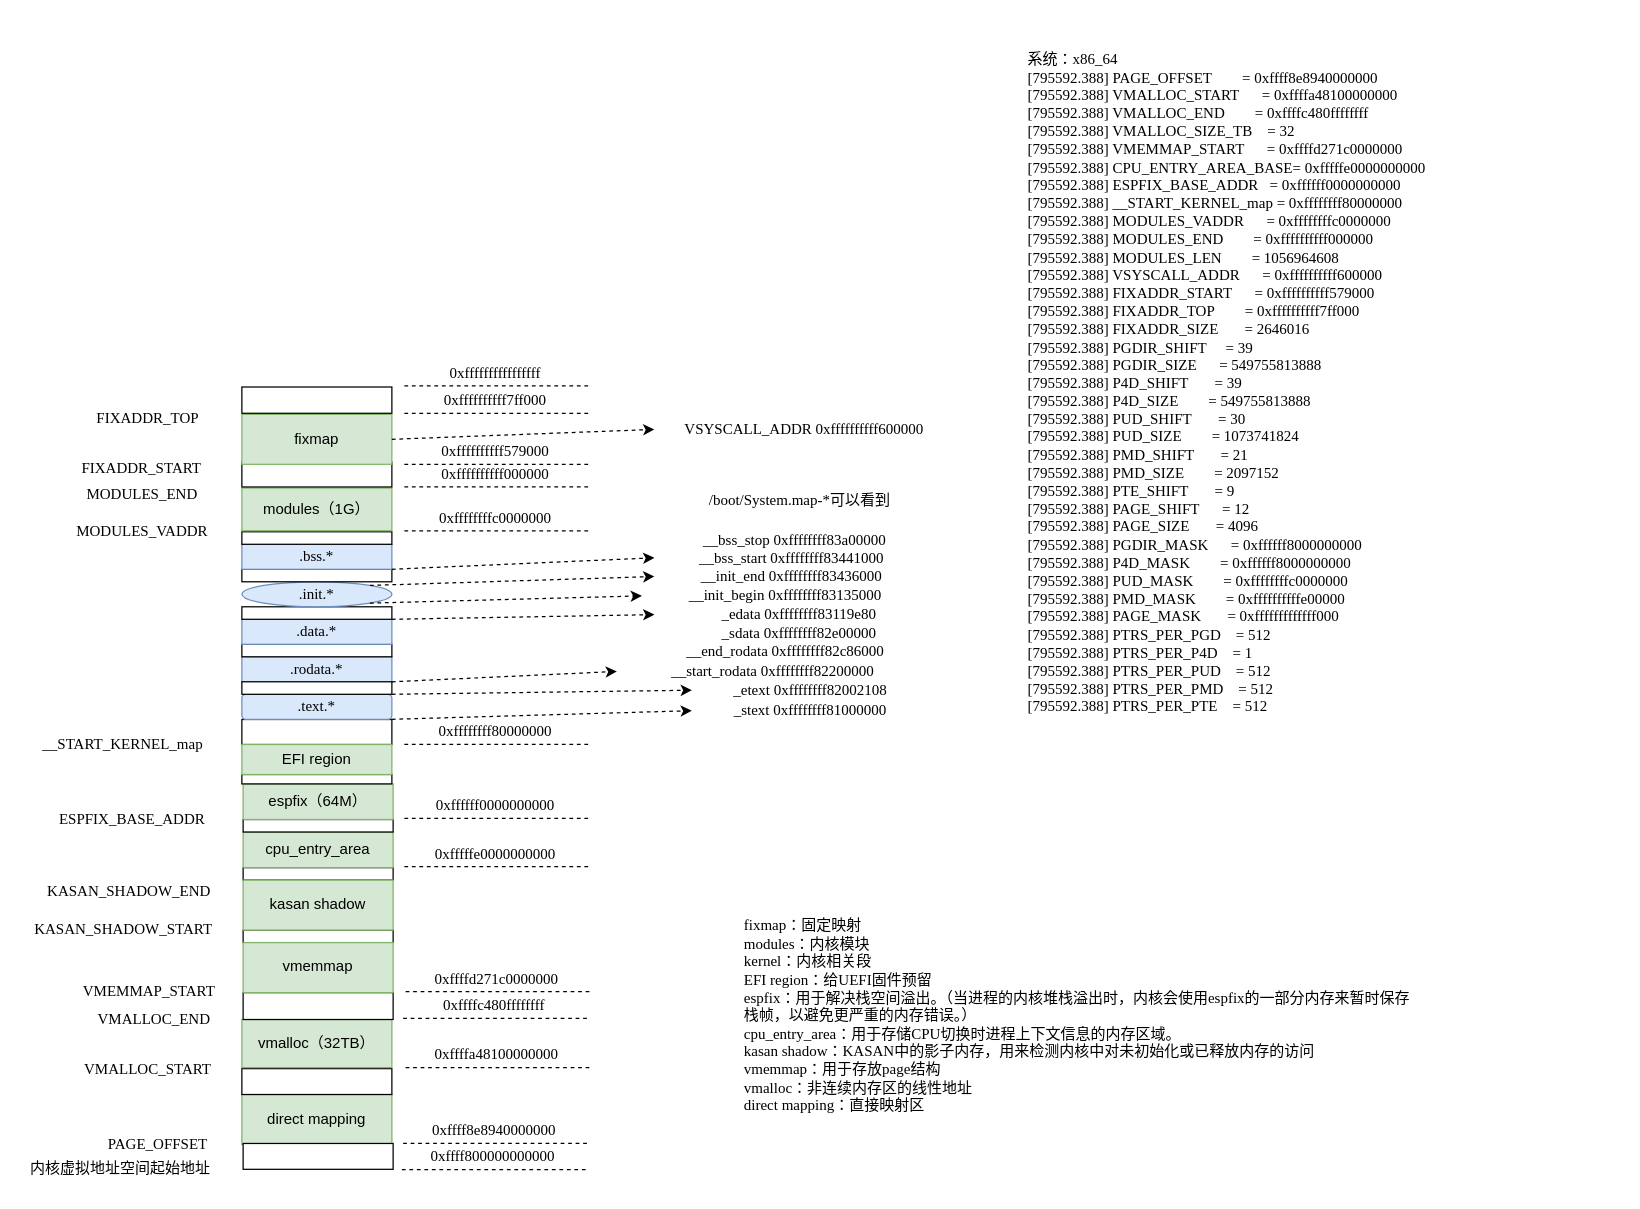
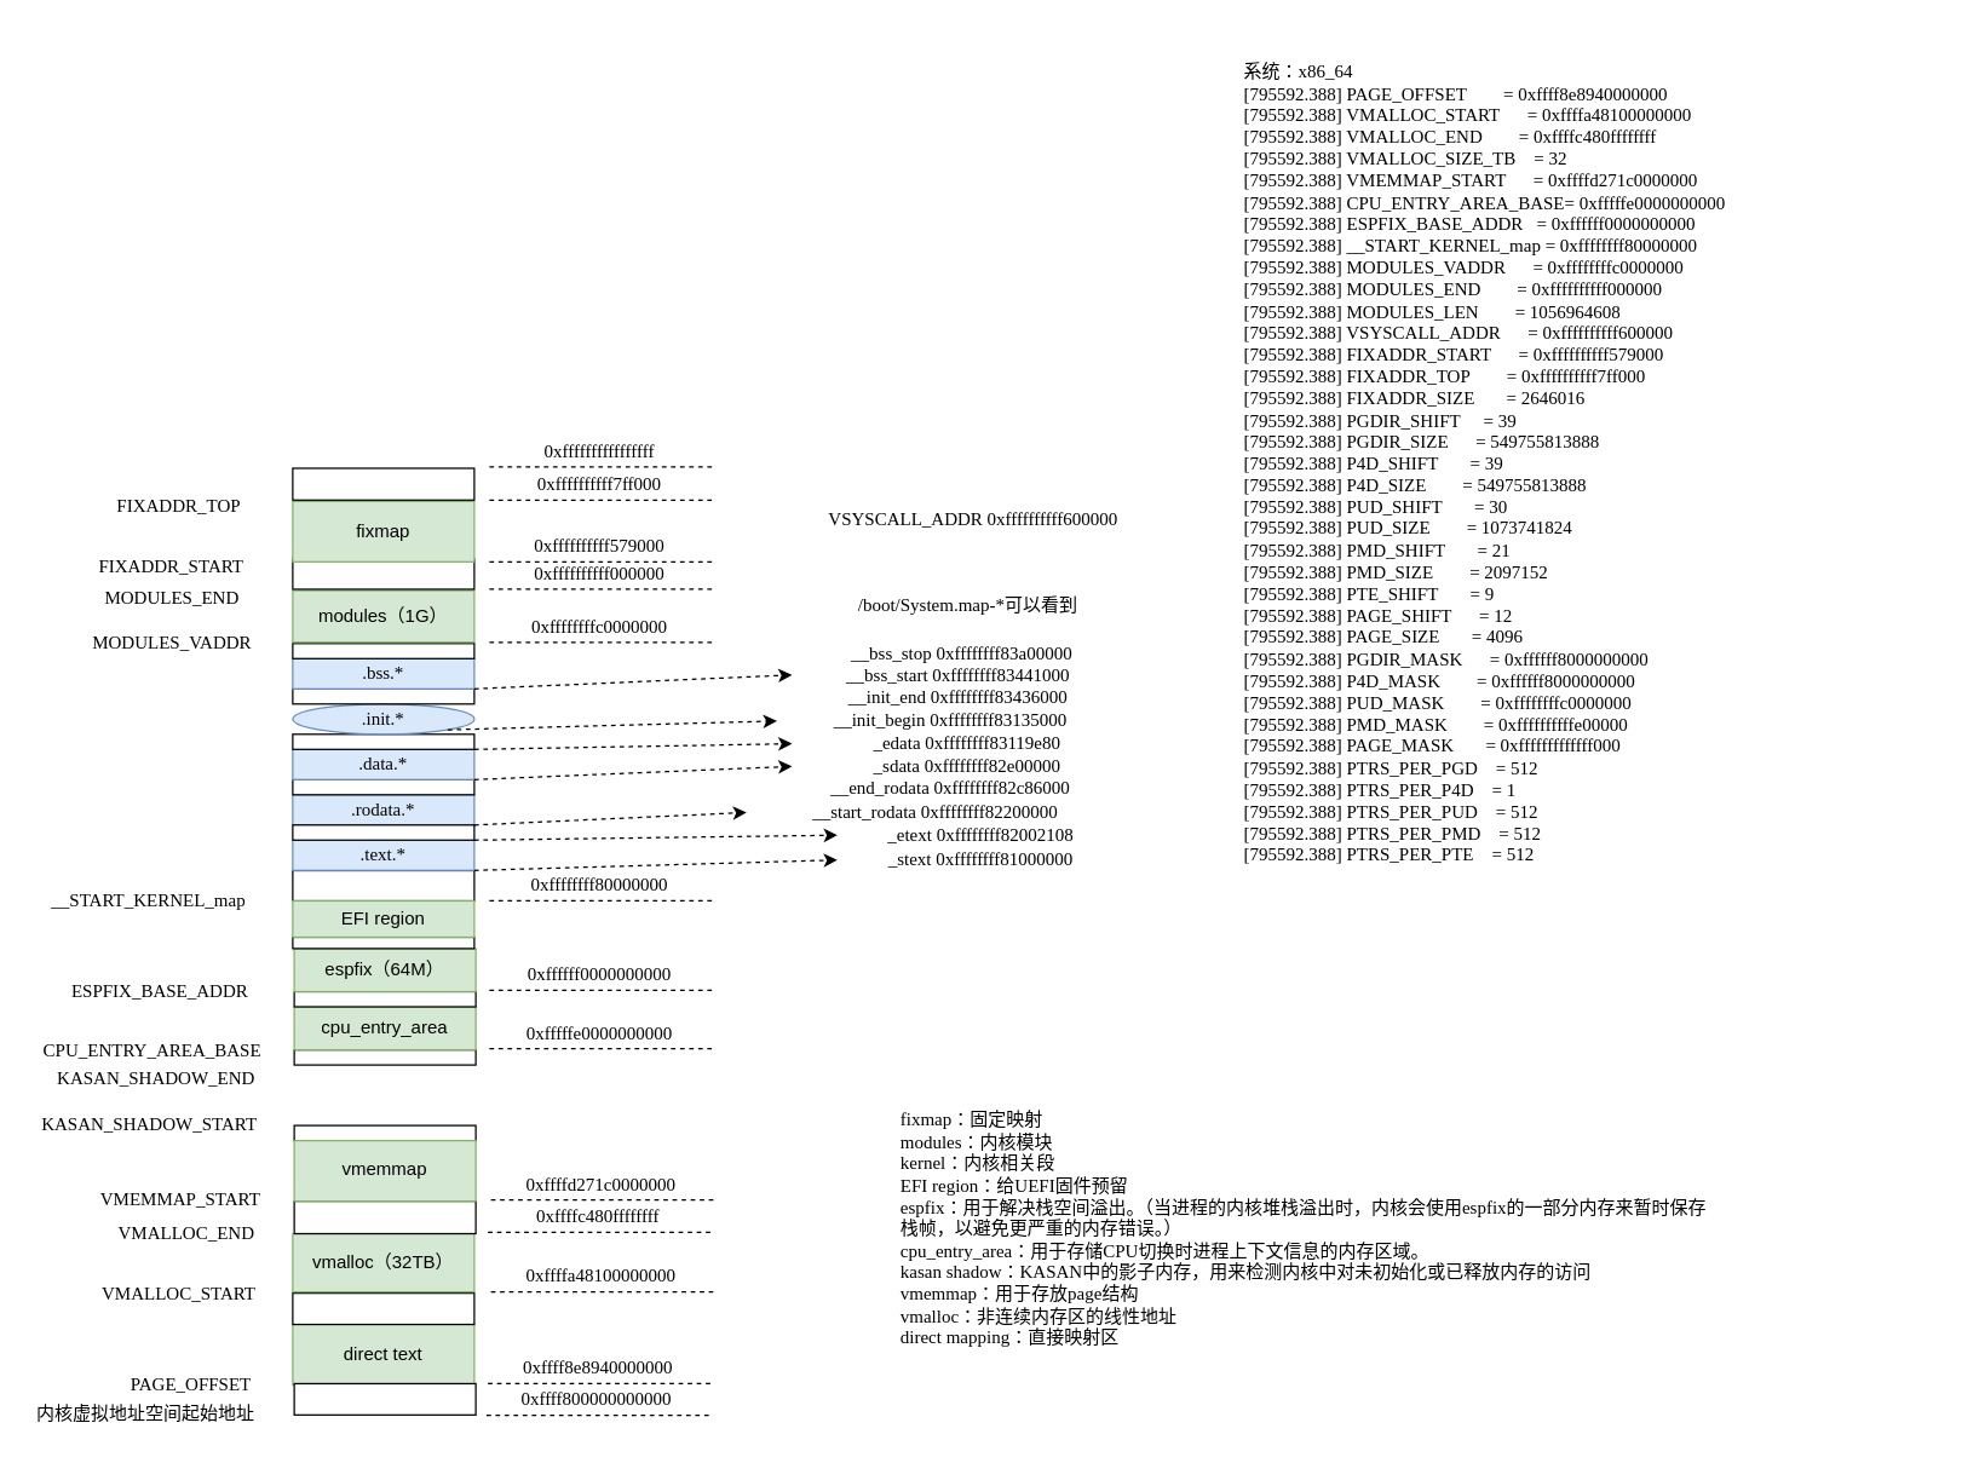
- <mxCell id="46" value="" style="endArrow=classic;html=1;rounded=0;fontFamily=Lucida Console;exitX=1;exitY=0.5;exitDx=0;exitDy=0;entryX=0;entryY=0.5;entryDx=0;entryDy=0;dashed=1;" edge="1" parent="19" source="37" target="45"><mxGeometry width="50" height="50" relative="1" as="geometry"><mxPoint x="130" y="196" as="sourcePoint" /><mxPoint x="340" y="187" as="targetPoint" /></mxGeometry></mxCell>
- <mxCell id="66" value="" style="endArrow=classic;html=1;rounded=0;fontFamily=Lucida Console;exitX=1;exitY=0;exitDx=0;exitDy=0;entryX=0;entryY=0.5;entryDx=0;entryDy=0;dashed=1;" edge="1" parent="1" source="26" target="76"><mxGeometry width="50" height="50" relative="1" as="geometry"><mxPoint x="323" y="465" as="sourcePoint" /><mxPoint x="453" y="383" as="targetPoint" /></mxGeometry></mxCell>
+ <mxCell id="63" value="" style="endArrow=classic;html=1;rounded=0;fontFamily=Lucida Console;exitX=1;exitY=1;exitDx=0;exitDy=0;entryX=0;entryY=0.5;entryDx=0;entryDy=0;dashed=1;" edge="1" parent="1" source="23" target="73"><mxGeometry width="50" height="50" relative="1" as="geometry"><mxPoint x="323" y="505" as="sourcePoint" /><mxPoint x="483" y="480" as="targetPoint" /></mxGeometry></mxCell>
- <mxCell id="20" value="&lt;font face=&quot;Lucida Console&quot;&gt;.text.*&lt;/font&gt;" style="whiteSpace=wrap;html=1;fillColor=#dae8fc;strokeColor=#6c8ebf;rounded=1;" vertex="1" parent="19"><mxGeometry y="225.83" width="120" height="20" as="geometry" /></mxCell>
+ <mxCell id="20" value="&lt;font face=&quot;Lucida Console&quot;&gt;.text.*&lt;/font&gt;" style="rounded=0;whiteSpace=wrap;html=1;fillColor=#dae8fc;strokeColor=#6c8ebf;" vertex="1" parent="19"><mxGeometry y="225.83" width="120" height="20" as="geometry" /></mxCell>
+ <mxCell id="86" value="CPU_ENTRY_AREA_BASE" style="text;html=1;strokeColor=none;fillColor=none;align=center;verticalAlign=middle;whiteSpace=wrap;rounded=0;fontFamily=Lucida Console;" vertex="1" parent="1"><mxGeometry x="33" y="684.32" width="135" height="19.17" as="geometry" /></mxCell>
- <mxCell id="85" value="kasan shadow" style="rounded=0;whiteSpace=wrap;html=1;fillColor=#d5e8d4;strokeColor=#82b366;" vertex="1" parent="1"><mxGeometry x="194" y="703.49" width="120" height="40" as="geometry" /></mxCell>
- <mxCell id="2" value="direct mapping" style="rounded=0;whiteSpace=wrap;html=1;fillColor=#d5e8d4;strokeColor=#82b366;" vertex="1" parent="1"><mxGeometry x="193" y="875" width="120" height="40" as="geometry" /></mxCell>
+ <mxCell id="2" value="direct text" style="rounded=0;whiteSpace=wrap;html=1;fillColor=#d5e8d4;strokeColor=#82b366;" vertex="1" parent="1"><mxGeometry x="193" y="875" width="120" height="40" as="geometry" /></mxCell>
